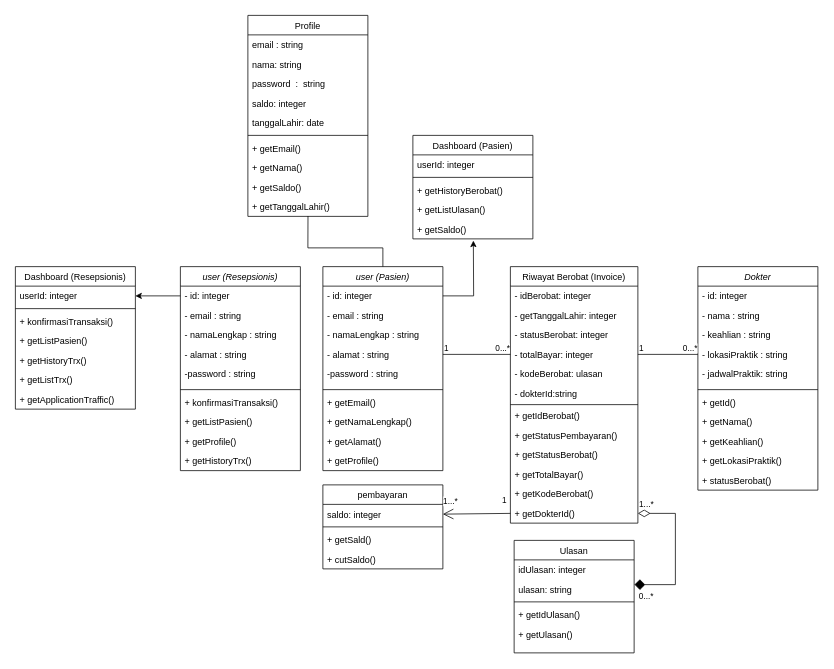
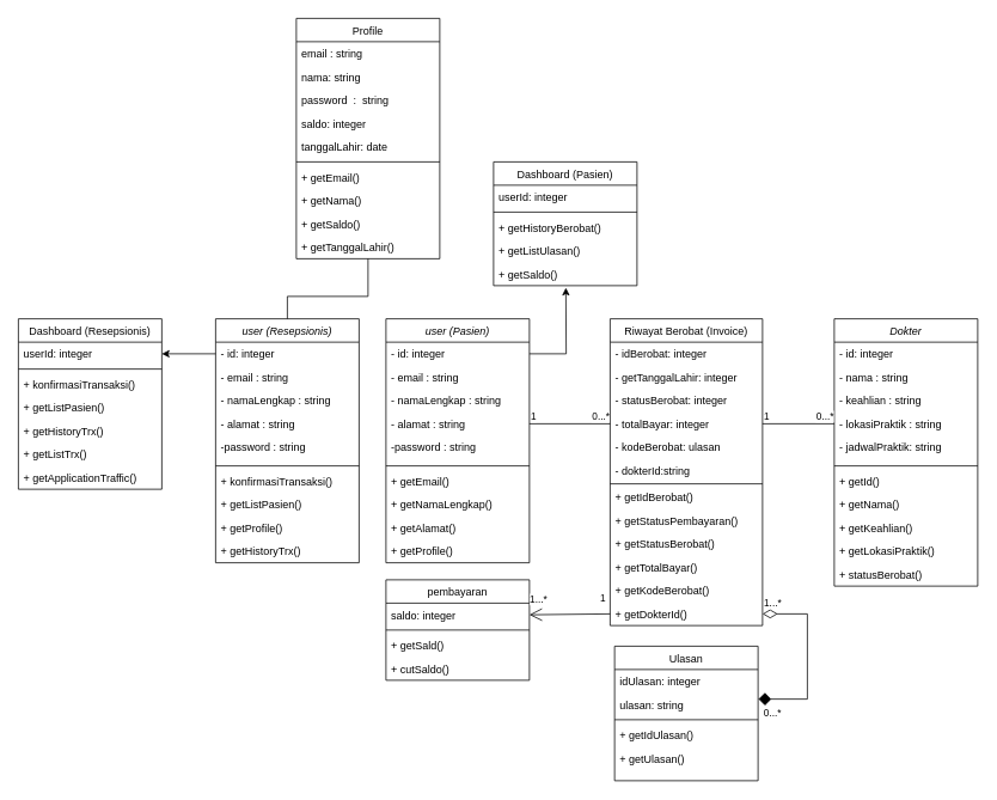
+ <mxCell id="83" value="" style="endArrow=none;html=1;rounded=0;exitX=0.5;exitY=0;exitDx=0;exitDy=0;entryX=0.5;entryY=0.995;entryDx=0;entryDy=0;entryPerimeter=0;" parent="1" source="72" target="71" edge="1"><mxGeometry width="50" height="50" relative="1" as="geometry"><mxPoint x="720" y="230" as="sourcePoint" /><mxPoint x="410" y="290" as="targetPoint" /><Array as="points"><mxPoint x="320" y="330" /><mxPoint x="410" y="330" /></Array></mxGeometry></mxCell>
- <mxCell id="84" value="" style="endArrow=none;html=1;rounded=0;exitX=0.5;exitY=0;exitDx=0;exitDy=0;entryX=0.501;entryY=0.983;entryDx=0;entryDy=0;entryPerimeter=0;" parent="1" source="2" target="71" edge="1"><mxGeometry width="50" height="50" relative="1" as="geometry"><mxPoint x="330" y="365" as="sourcePoint" /><mxPoint x="420" y="297.87" as="targetPoint" /><Array as="points"><mxPoint x="510" y="330" /><mxPoint x="410" y="330" /></Array></mxGeometry></mxCell>
